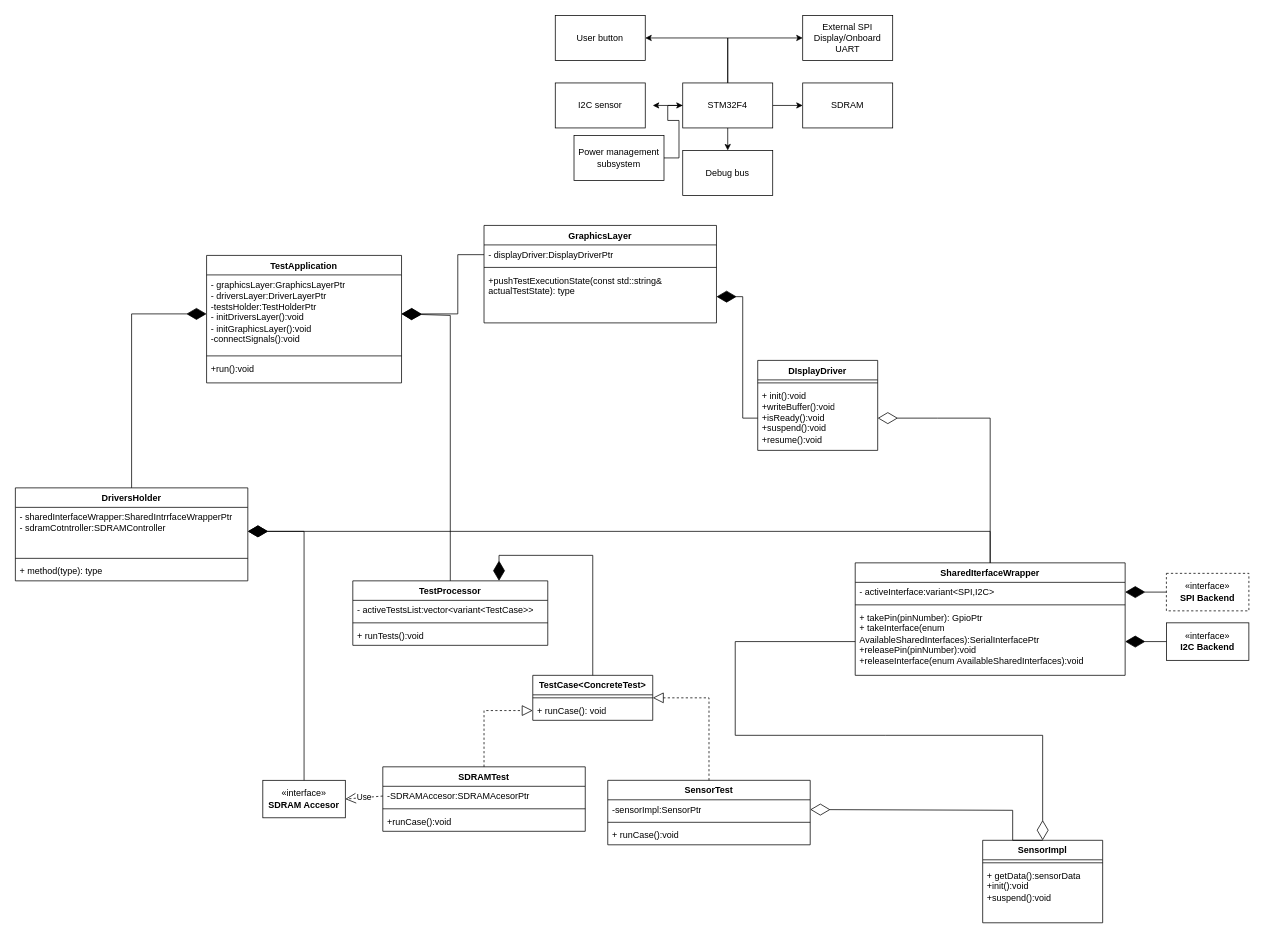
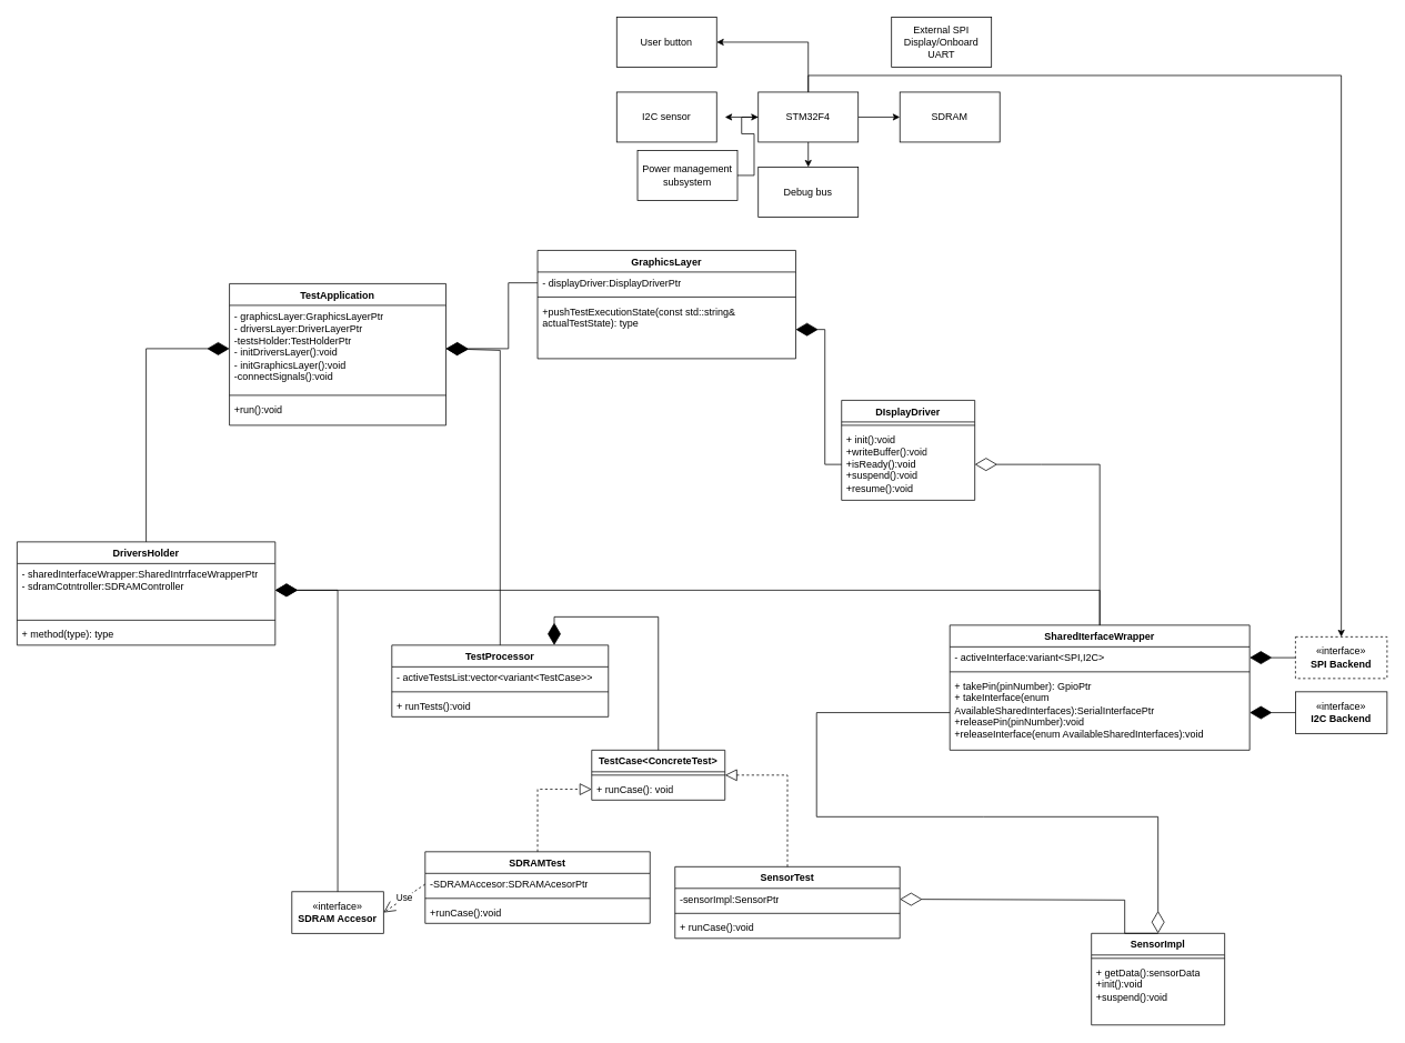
- <mxCell id="4" style="edgeStyle=orthogonalEdgeStyle;rounded=0;orthogonalLoop=1;jettySize=auto;html=1;exitX=0.5;exitY=0;exitDx=0;exitDy=0;entryX=0;entryY=0.5;entryDx=0;entryDy=0;" edge="1" parent="1" source="7" target="9"><mxGeometry relative="1" as="geometry" /></mxCell>
+ <mxCell id="4" style="edgeStyle=orthogonalEdgeStyle;rounded=0;orthogonalLoop=1;jettySize=auto;html=1;exitX=0.5;exitY=0;exitDx=0;exitDy=0;" edge="1" parent="1" source="7" target="31"><mxGeometry relative="1" as="geometry" /></mxCell>
- <mxCell id="8" value="SDRAM" style="rounded=0;whiteSpace=wrap;html=1;" vertex="1" parent="1"><mxGeometry x="1070" y="110" width="120" height="60" as="geometry" /></mxCell>
+ <mxCell id="8" value="SDRAM" style="rounded=0;whiteSpace=wrap;html=1;" vertex="1" parent="1"><mxGeometry x="1080" y="110" width="120" height="60" as="geometry" /></mxCell>
- <mxCell id="15" value="«interface»&lt;br&gt;&lt;b&gt;SDRAM Accesor&lt;/b&gt;" style="html=1;whiteSpace=wrap;" vertex="1" parent="1"><mxGeometry x="350" y="1040" width="110" height="50" as="geometry" /></mxCell>
+ <mxCell id="15" value="«interface»&lt;br&gt;&lt;b&gt;SDRAM Accesor&lt;/b&gt;" style="html=1;whiteSpace=wrap;" vertex="1" parent="1"><mxGeometry x="350" y="1070" width="110" height="50" as="geometry" /></mxCell>
